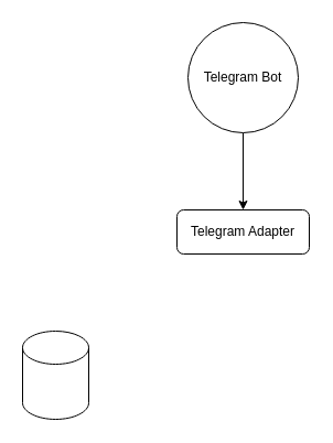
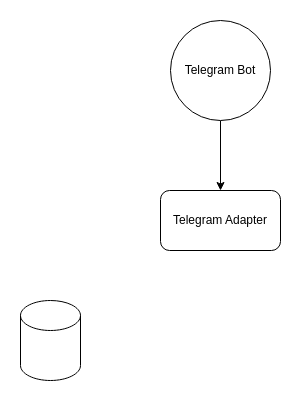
- <mxCell id="4" value="Telegram Adapter" style="rounded=1;whiteSpace=wrap;html=1;" vertex="1" parent="1"><mxGeometry x="160" y="190" width="120" height="40" as="geometry" /></mxCell>
+ <mxCell id="4" value="Telegram Adapter" style="rounded=1;whiteSpace=wrap;html=1;" vertex="1" parent="1"><mxGeometry x="160" y="190" width="120" height="60" as="geometry" /></mxCell>
